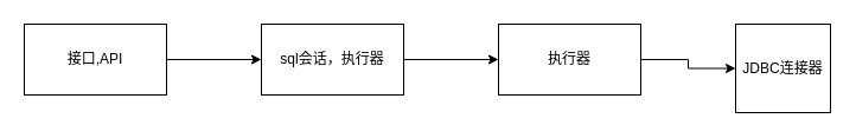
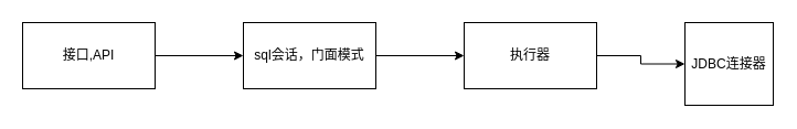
- <mxCell id="5" value="sql会话，执行器" style="rounded=0;whiteSpace=wrap;html=1;" vertex="1" parent="1"><mxGeometry x="220" y="20" width="120" height="60" as="geometry" /></mxCell>
+ <mxCell id="5" value="sql会话，门面模式" style="rounded=0;whiteSpace=wrap;html=1;" vertex="1" parent="1"><mxGeometry x="220" y="20" width="120" height="60" as="geometry" /></mxCell>
